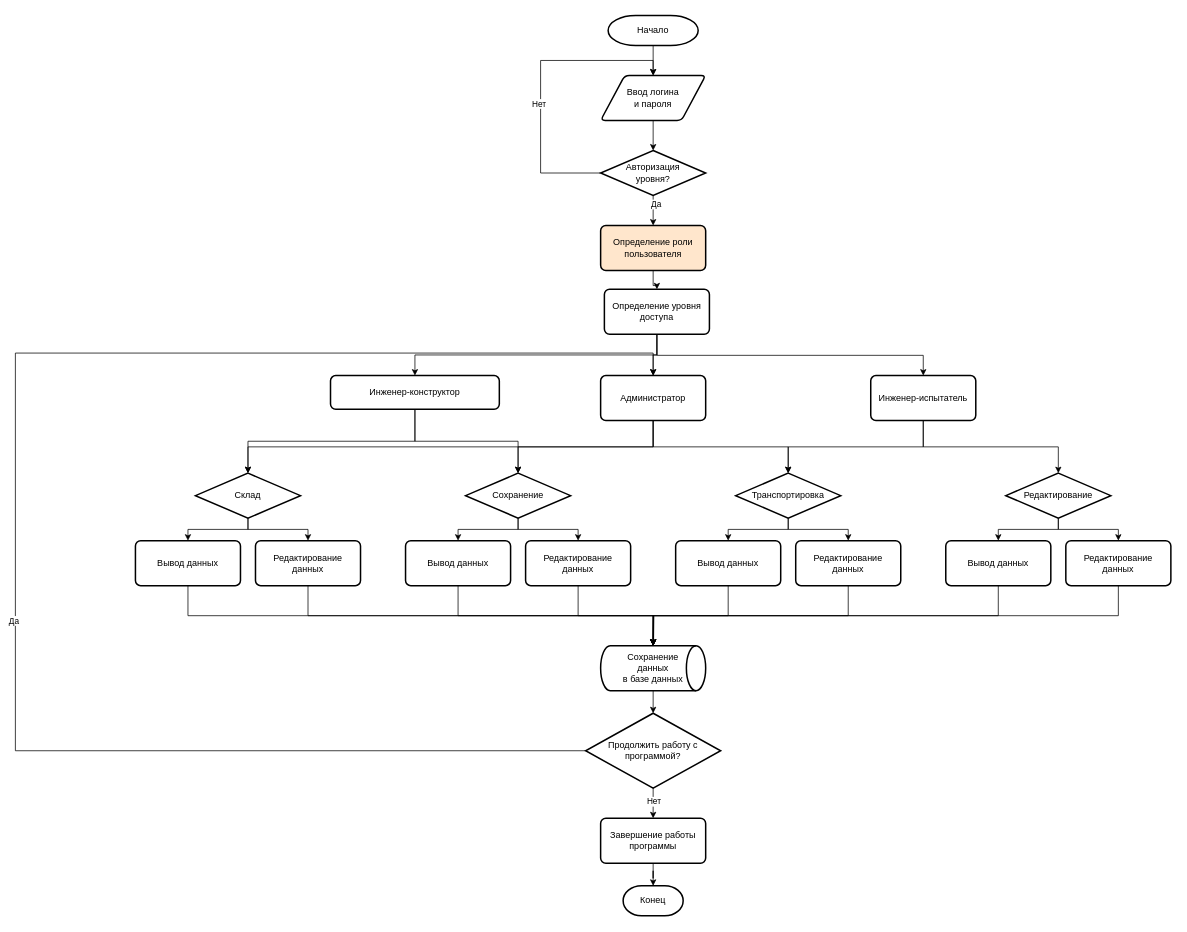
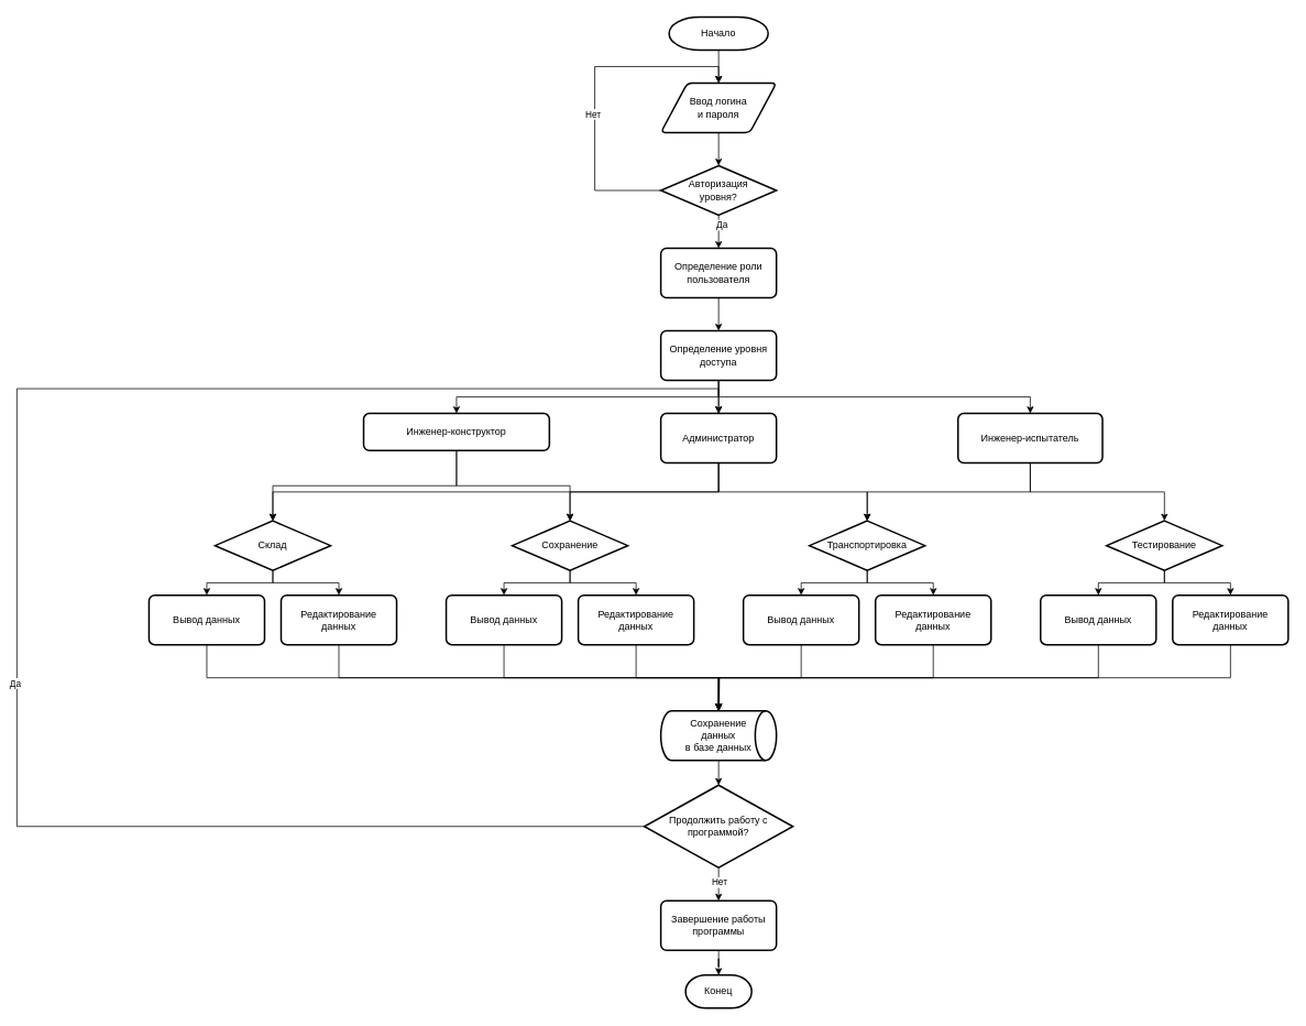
- <mxCell id="13" value="Определение роли пользователя" style="rounded=1;whiteSpace=wrap;html=1;absoluteArcSize=1;arcSize=14;strokeWidth=2;fillColor=#ffe6cc;" vertex="1" parent="1"><mxGeometry x="800" y="300" width="140" height="60" as="geometry" /></mxCell>
+ <mxCell id="13" value="Определение роли пользователя" style="rounded=1;whiteSpace=wrap;html=1;absoluteArcSize=1;arcSize=14;strokeWidth=2;" vertex="1" parent="1"><mxGeometry x="800" y="300" width="140" height="60" as="geometry" /></mxCell>
- <mxCell id="16" value="Определение уровня доступа" style="rounded=1;whiteSpace=wrap;html=1;absoluteArcSize=1;arcSize=14;strokeWidth=2;" vertex="1" parent="1"><mxGeometry x="805" y="385" width="140" height="60" as="geometry" /></mxCell>
+ <mxCell id="16" value="Определение уровня доступа" style="rounded=1;whiteSpace=wrap;html=1;absoluteArcSize=1;arcSize=14;strokeWidth=2;" vertex="1" parent="1"><mxGeometry x="800" y="400" width="140" height="60" as="geometry" /></mxCell>
- <mxCell id="45" value="Инженер-испытатель" style="rounded=1;whiteSpace=wrap;html=1;absoluteArcSize=1;arcSize=14;strokeWidth=2;" vertex="1" parent="1"><mxGeometry x="1160" y="500" width="140" height="60" as="geometry" /></mxCell>
+ <mxCell id="45" value="Инженер-испытатель" style="rounded=1;whiteSpace=wrap;html=1;absoluteArcSize=1;arcSize=14;strokeWidth=2;" vertex="1" parent="1"><mxGeometry x="1160" y="500" width="175" height="60" as="geometry" /></mxCell>
- <mxCell id="39" value="Редактирование" style="strokeWidth=2;html=1;shape=mxgraph.flowchart.decision;whiteSpace=wrap;" vertex="1" parent="1"><mxGeometry x="1340" y="630" width="140" height="60" as="geometry" /></mxCell>
+ <mxCell id="39" value="Тестирование" style="strokeWidth=2;html=1;shape=mxgraph.flowchart.decision;whiteSpace=wrap;" vertex="1" parent="1"><mxGeometry x="1340" y="630" width="140" height="60" as="geometry" /></mxCell>
